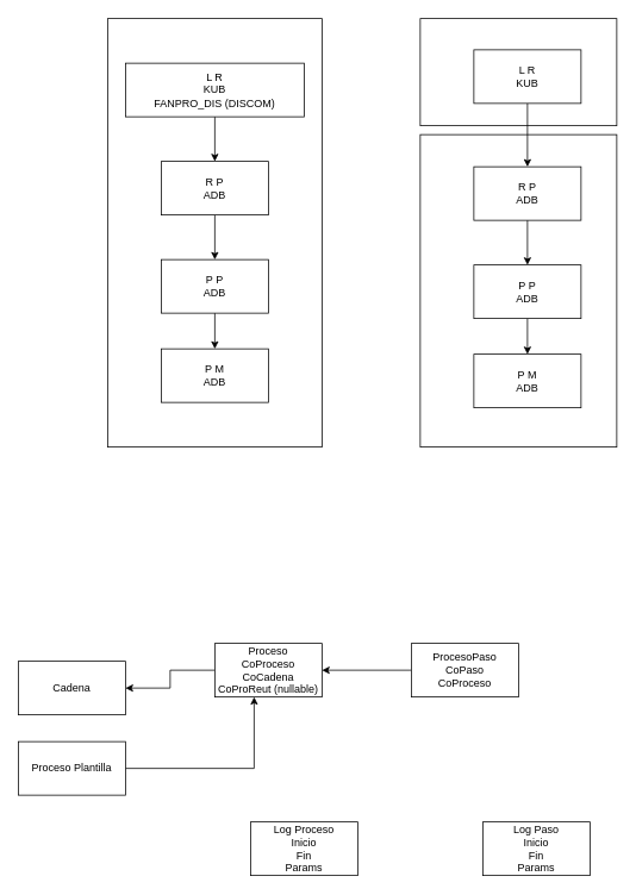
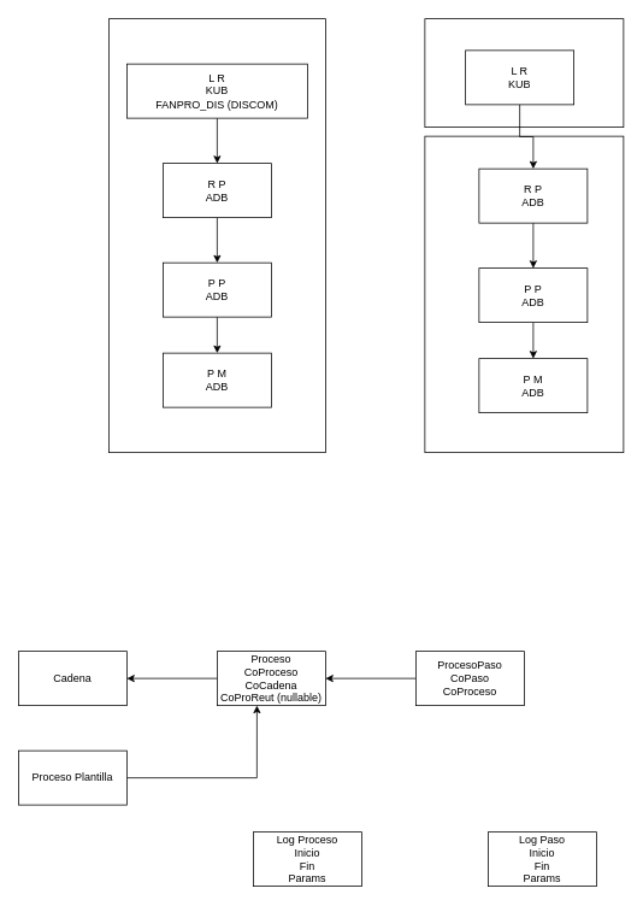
- <mxCell id="13" value="L R&lt;br&gt;KUB" style="rounded=0;whiteSpace=wrap;html=1;" vertex="1" parent="1"><mxGeometry x="530" y="55" width="120" height="60" as="geometry" /></mxCell>
+ <mxCell id="13" value="L R&lt;br&gt;KUB" style="rounded=0;whiteSpace=wrap;html=1;" vertex="1" parent="1"><mxGeometry x="515" y="55" width="120" height="60" as="geometry" /></mxCell>
- <mxCell id="23" value="Cadena" style="rounded=0;whiteSpace=wrap;html=1;" vertex="1" parent="1"><mxGeometry x="20" y="740" width="120" height="60" as="geometry" /></mxCell>
+ <mxCell id="23" value="Cadena" style="rounded=0;whiteSpace=wrap;html=1;" vertex="1" parent="1"><mxGeometry x="20" y="720" width="120" height="60" as="geometry" /></mxCell>
